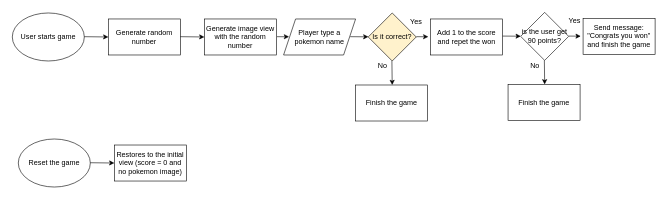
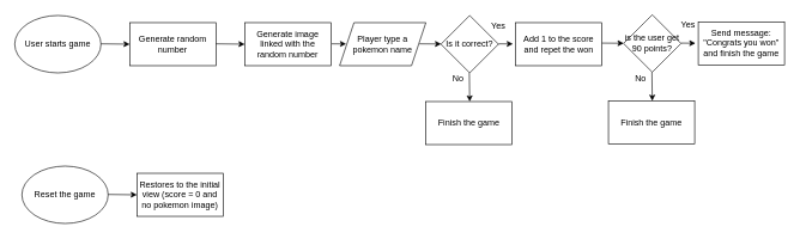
- <mxCell id="6" value="Generate image view with the random number" style="rounded=0;whiteSpace=wrap;html=1;" vertex="1" parent="1"><mxGeometry x="340" y="31" width="120" height="60" as="geometry" /></mxCell>
+ <mxCell id="6" value="Generate image linked with the random number" style="rounded=0;whiteSpace=wrap;html=1;" vertex="1" parent="1"><mxGeometry x="340" y="31" width="120" height="60" as="geometry" /></mxCell>
- <mxCell id="10" value="Is it correct?" style="rhombus;whiteSpace=wrap;html=1;fillColor=#fff2cc;" vertex="1" parent="1"><mxGeometry x="613" y="21" width="80" height="80" as="geometry" /></mxCell>
+ <mxCell id="10" value="Is it correct?" style="rhombus;whiteSpace=wrap;html=1;" vertex="1" parent="1"><mxGeometry x="613" y="21" width="80" height="80" as="geometry" /></mxCell>
